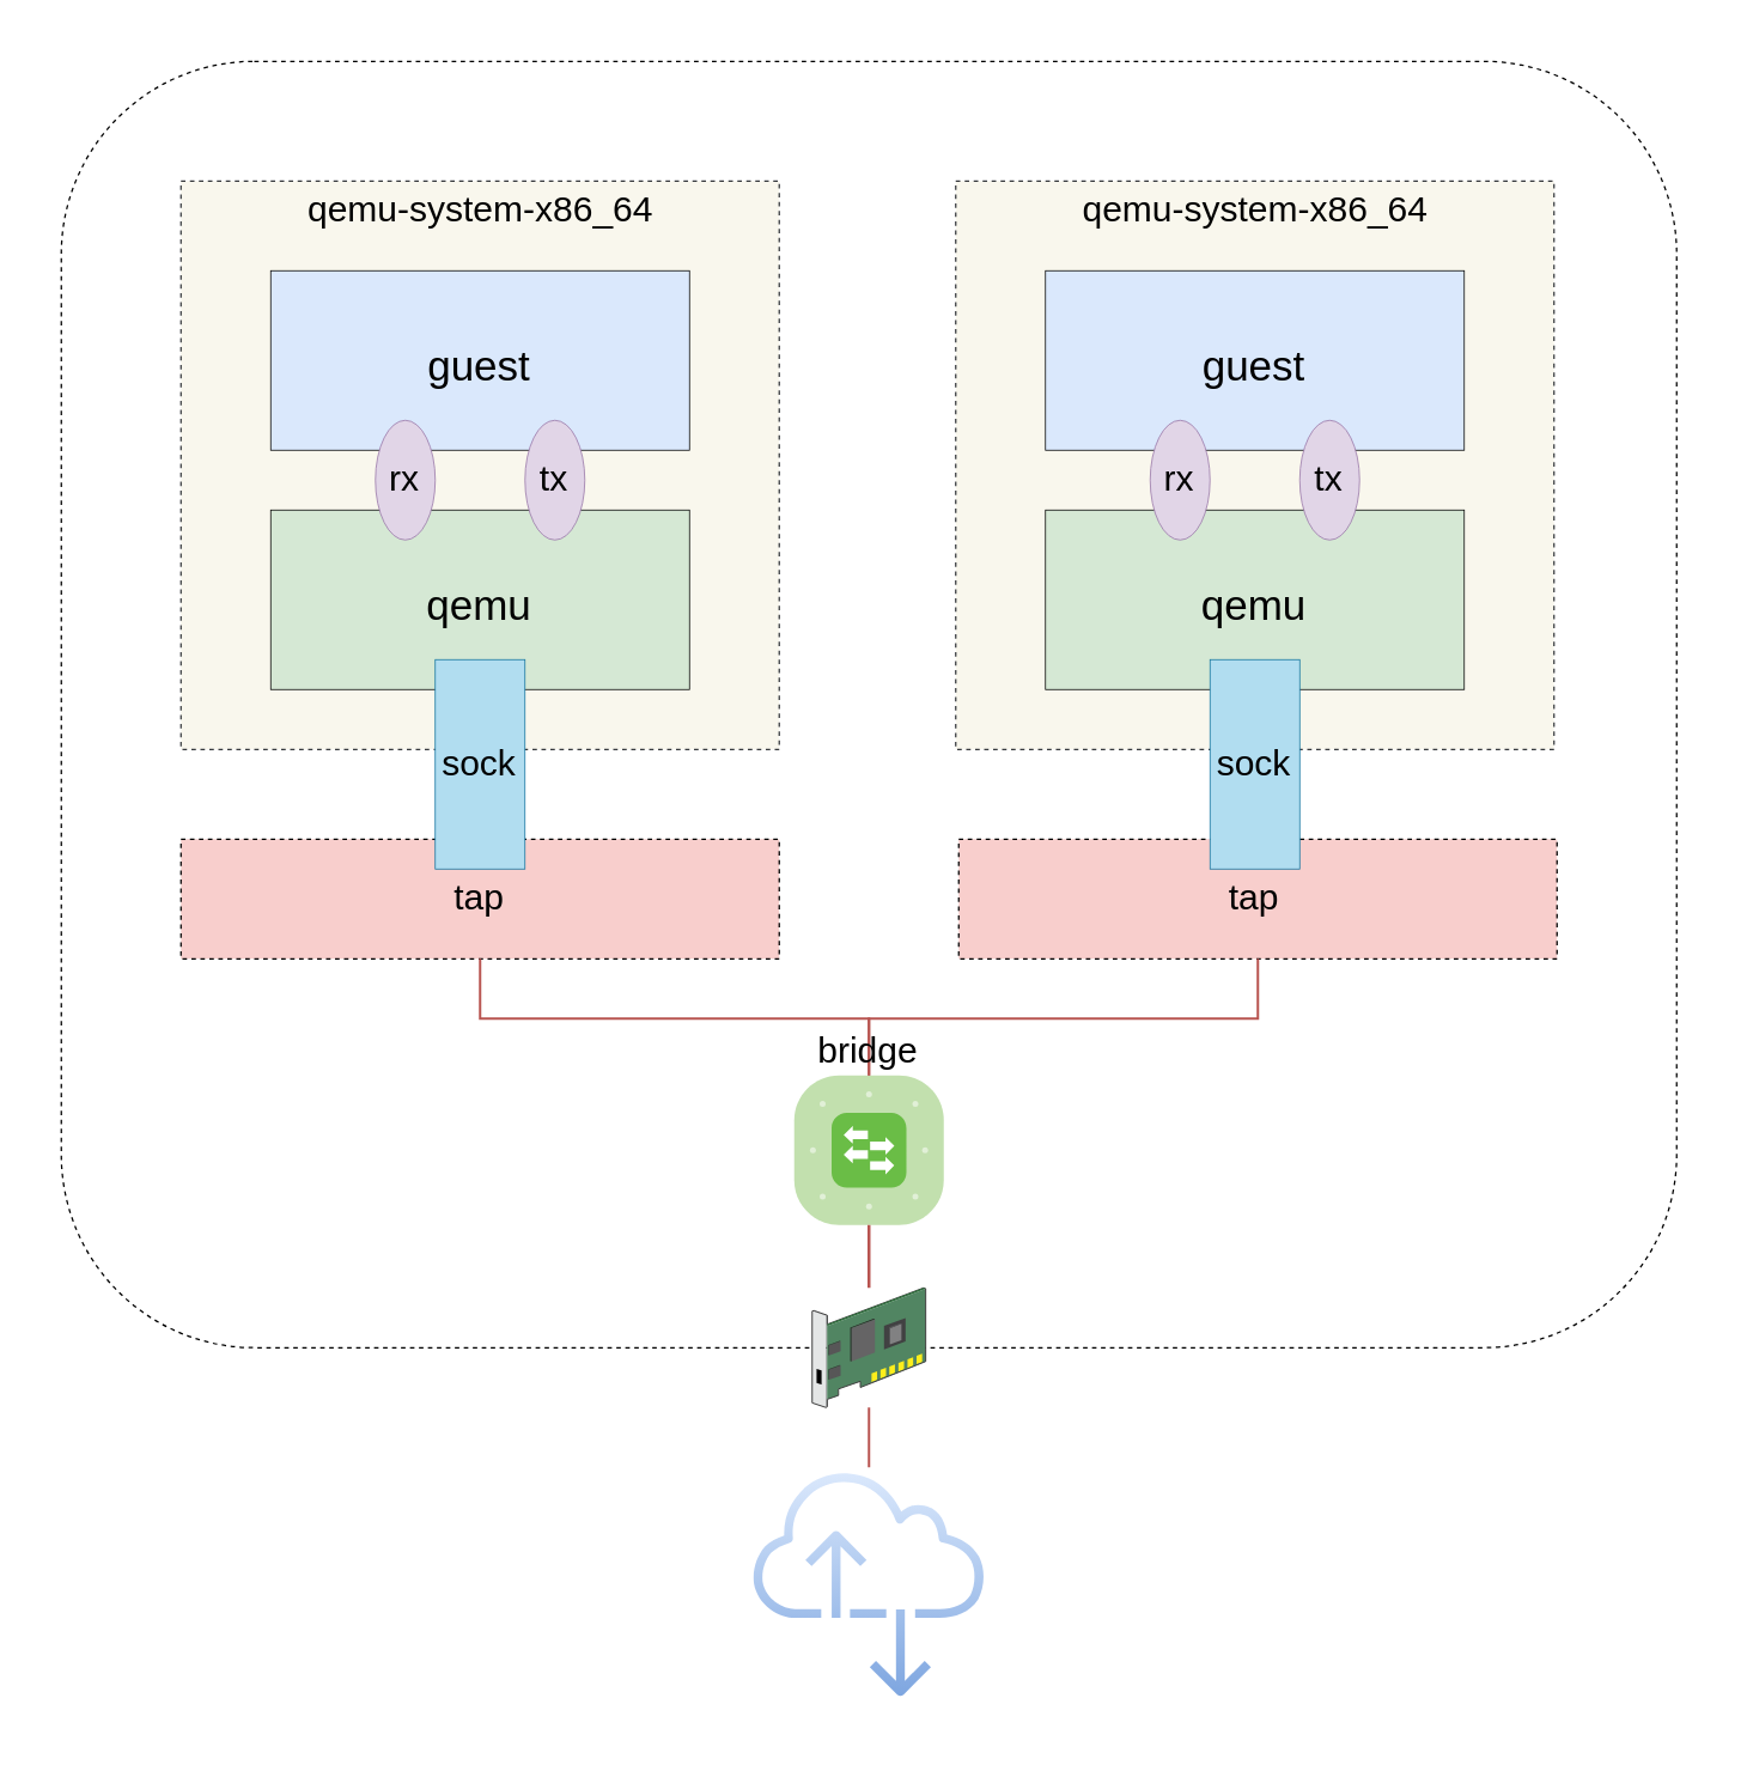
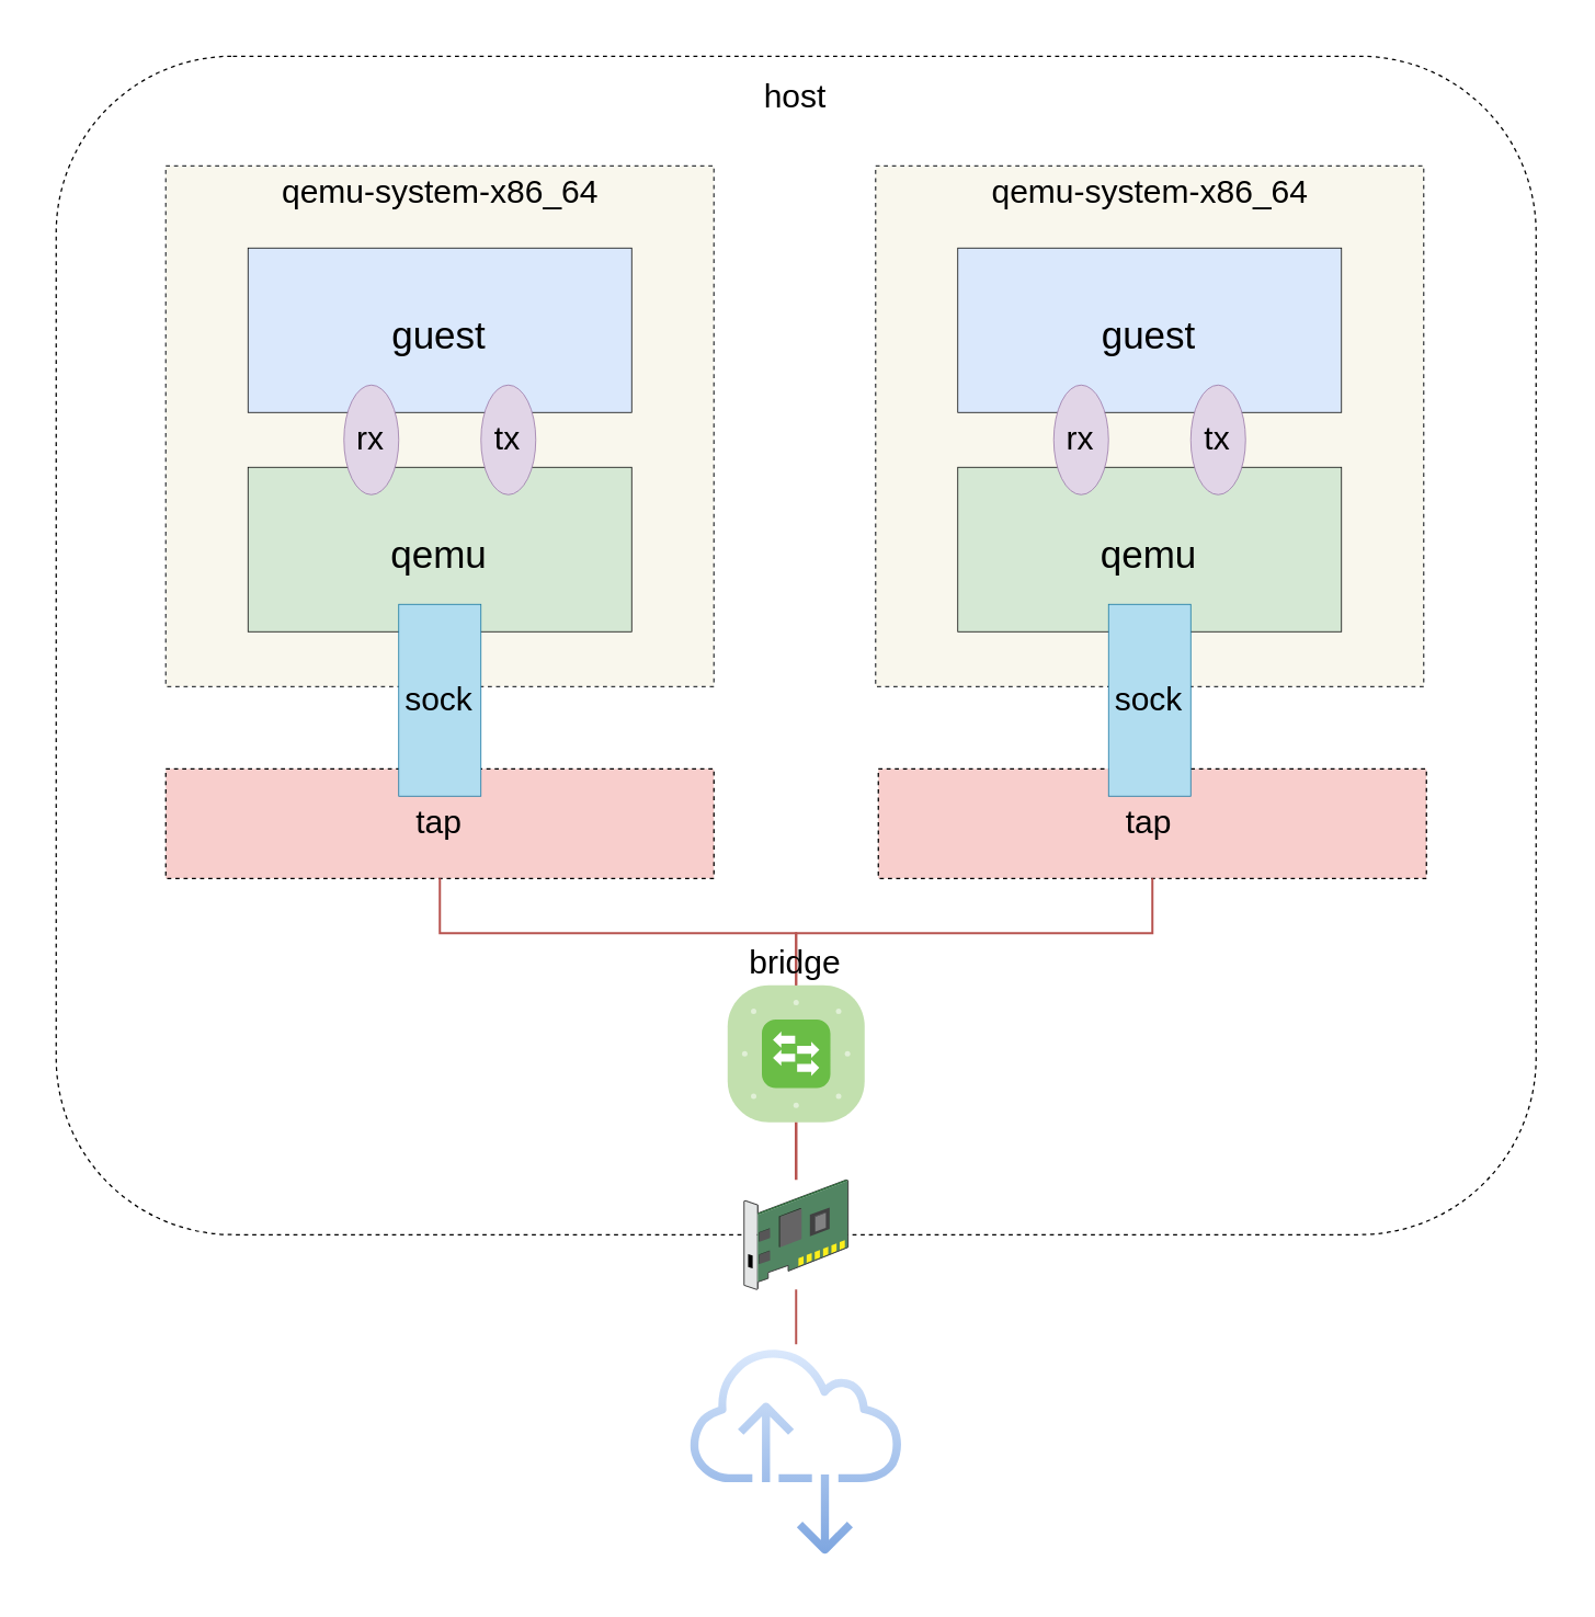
+ <mxCell id="21" value="host" style="text;html=1;strokeColor=none;fillColor=none;align=center;verticalAlign=middle;whiteSpace=wrap;rounded=0;" parent="1" vertex="1"><mxGeometry x="260" y="20" width="60" height="30" as="geometry" /></mxCell>
